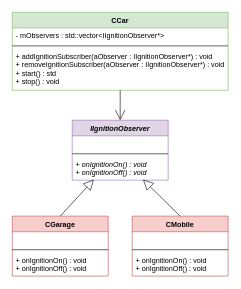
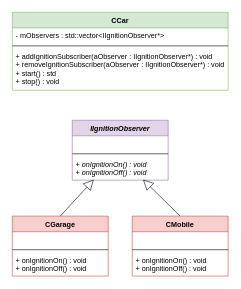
- <mxCell id="18" value="" style="endArrow=open;html=1;entryX=0.5;entryY=0;entryDx=0;entryDy=0;endSize=15;endFill=0;" edge="1" parent="1" source="5" target="14"><mxGeometry width="50" height="50" relative="1" as="geometry"><mxPoint x="-100" y="270" as="sourcePoint" /><mxPoint x="-50" y="220" as="targetPoint" /></mxGeometry></mxCell>
